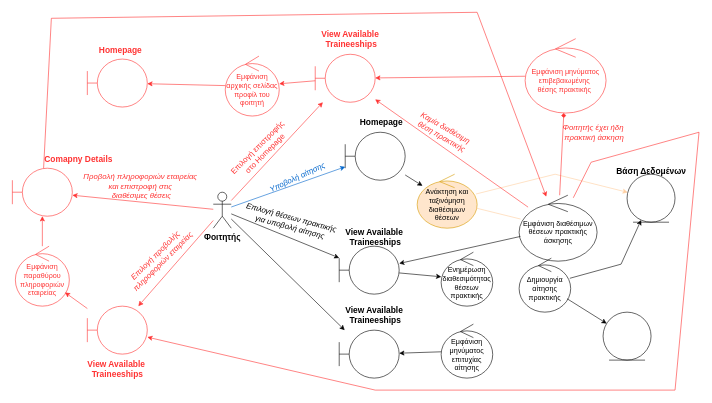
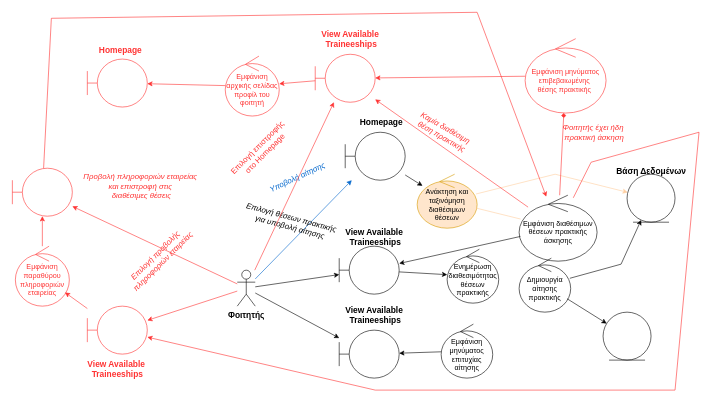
- <mxCell id="46" value="Comapny Details" style="text;html=1;align=center;verticalAlign=middle;resizable=0;points=[];autosize=1;strokeColor=none;fillColor=none;fontColor=light-dark(#FF3333,#ED0202);fontStyle=1;fontSize=14;" parent="1" vertex="1"><mxGeometry x="65" y="250" width="130" height="30" as="geometry" /></mxCell>
- <mxCell id="2" value="&lt;font style=&quot;font-size: 14px;&quot;&gt;&lt;b&gt;Φοιτητής&lt;/b&gt;&lt;/font&gt;" style="shape=umlActor;verticalLabelPosition=bottom;verticalAlign=top;html=1;outlineConnect=0;" parent="1" vertex="1"><mxGeometry x="355" y="320" width="30" height="60" as="geometry" /></mxCell>
+ <mxCell id="2" value="&lt;font style=&quot;font-size: 14px;&quot;&gt;&lt;b&gt;Φοιτητής&lt;/b&gt;&lt;/font&gt;" style="shape=umlActor;verticalLabelPosition=bottom;verticalAlign=top;html=1;outlineConnect=0;" parent="1" vertex="1"><mxGeometry x="395" y="450" width="30" height="60" as="geometry" /></mxCell>
- <mxCell id="15" value="Ενημέρωση διαθεσιμότητας θέσεων πρακτικής" style="ellipse;shape=umlControl;whiteSpace=wrap;html=1;" parent="1" vertex="1"><mxGeometry x="735" y="420" width="86" height="90" as="geometry" /></mxCell>
+ <mxCell id="15" value="Ενημέρωση διαθεσιμότητας θέσεων πρακτικής" style="ellipse;shape=umlControl;whiteSpace=wrap;html=1;" parent="1" vertex="1"><mxGeometry x="745" y="415" width="86" height="90" as="geometry" /></mxCell>
